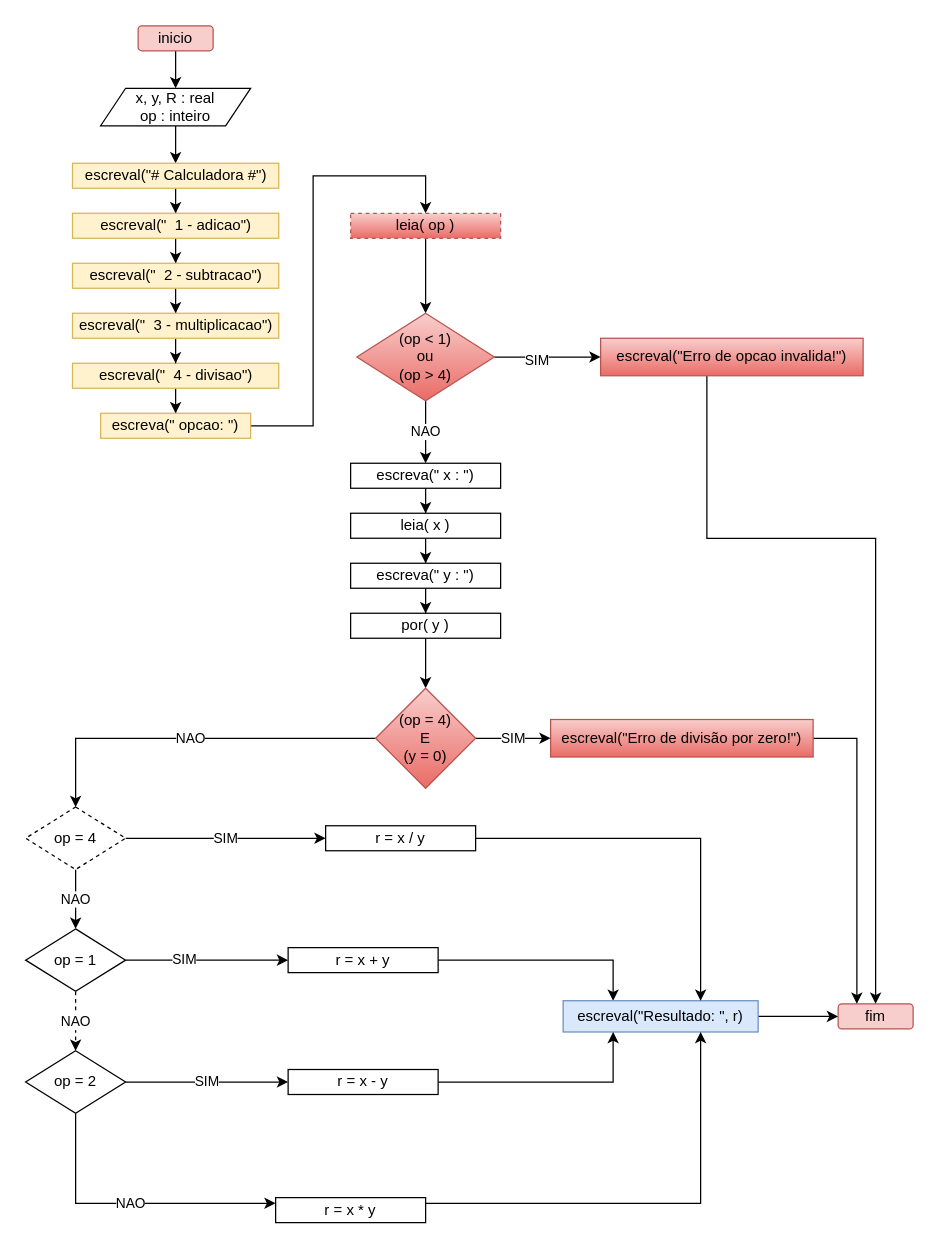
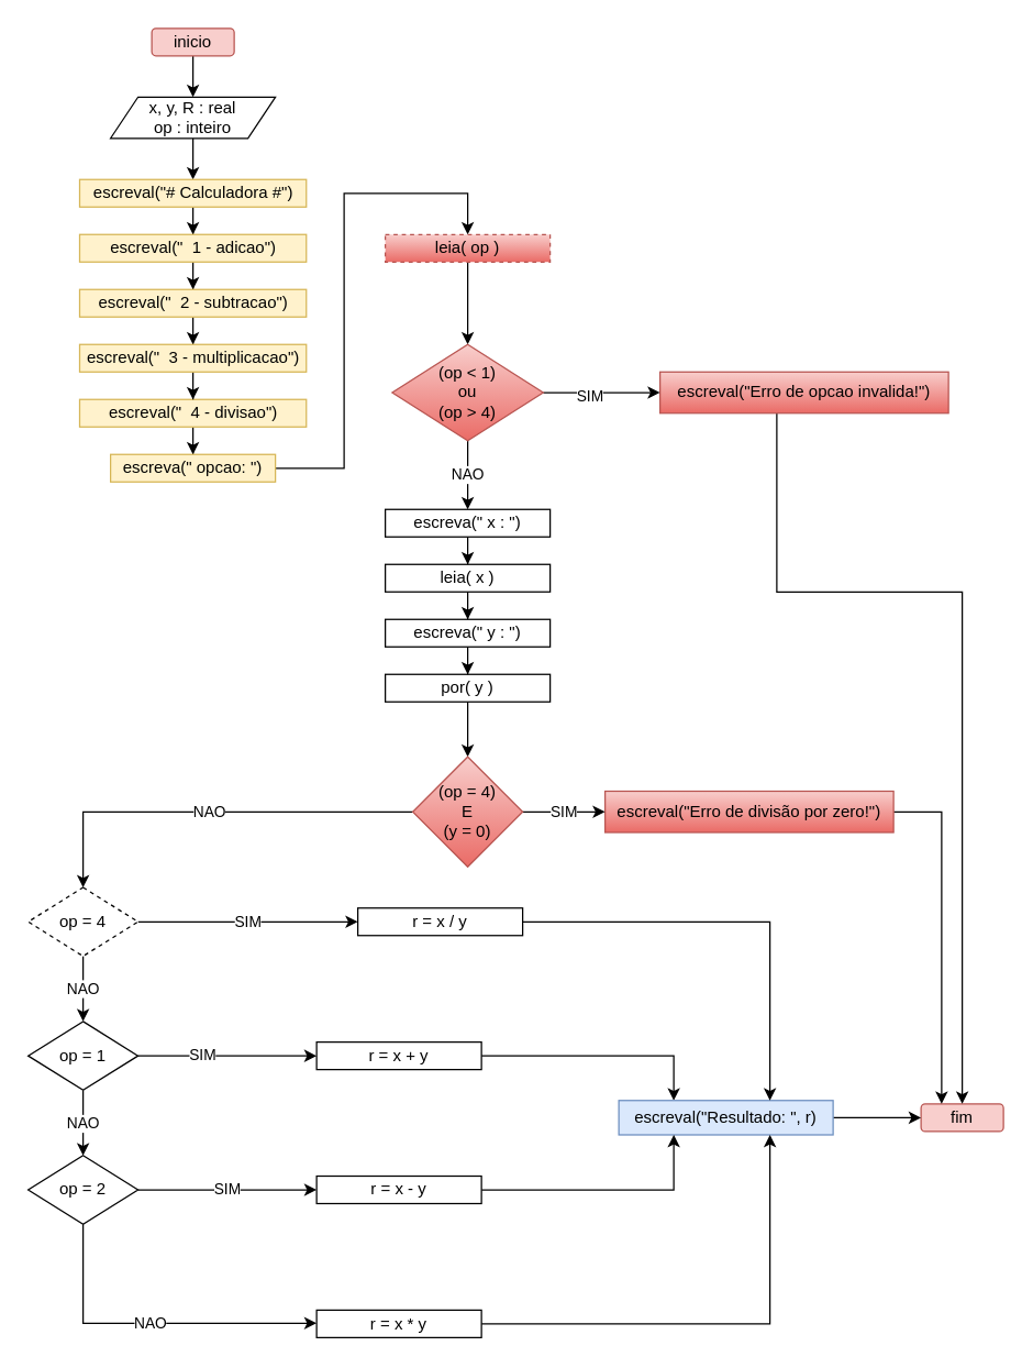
- <mxCell id="32" value="NAO" style="edgeStyle=orthogonalEdgeStyle;rounded=0;orthogonalLoop=1;jettySize=auto;html=1;entryX=0.5;entryY=0;entryDx=0;entryDy=0;dashed=1;" parent="1" source="33" target="40" edge="1"><mxGeometry relative="1" as="geometry"><mxPoint x="130" y="827.5" as="sourcePoint" /></mxGeometry></mxCell>
+ <mxCell id="32" value="NAO" style="edgeStyle=orthogonalEdgeStyle;rounded=0;orthogonalLoop=1;jettySize=auto;html=1;entryX=0.5;entryY=0;entryDx=0;entryDy=0;" parent="1" source="33" target="40" edge="1"><mxGeometry relative="1" as="geometry"><mxPoint x="130" y="827.5" as="sourcePoint" /></mxGeometry></mxCell>
- <mxCell id="44" value="r = x * y" style="whiteSpace=wrap;html=1;rounded=0;" parent="1" vertex="1"><mxGeometry x="220" y="957.5" width="120" height="20" as="geometry" /></mxCell>
+ <mxCell id="44" value="r = x * y" style="whiteSpace=wrap;html=1;rounded=0;" parent="1" vertex="1"><mxGeometry x="230" y="952.5" width="120" height="20" as="geometry" /></mxCell>
